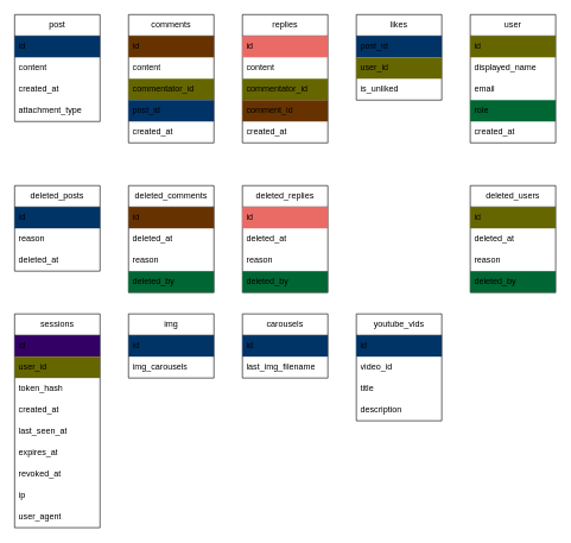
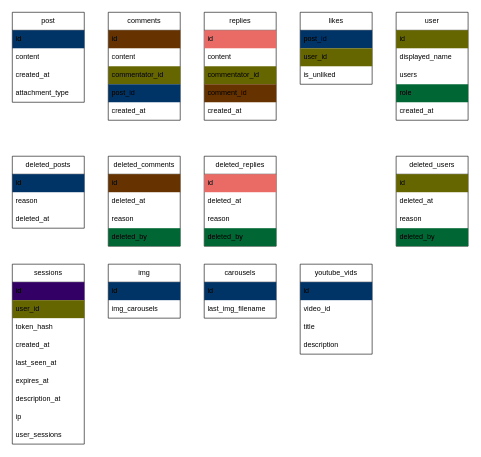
- <mxCell id="20" value="email" style="text;strokeColor=none;fillColor=none;align=left;verticalAlign=middle;spacingLeft=4;spacingRight=4;overflow=hidden;points=[[0,0.5],[1,0.5]];portConstraint=eastwest;rotatable=0;whiteSpace=wrap;html=1;" parent="17" vertex="1"><mxGeometry y="90" width="120" height="30" as="geometry" /></mxCell>
+ <mxCell id="20" value="users" style="text;strokeColor=none;fillColor=none;align=left;verticalAlign=middle;spacingLeft=4;spacingRight=4;overflow=hidden;points=[[0,0.5],[1,0.5]];portConstraint=eastwest;rotatable=0;whiteSpace=wrap;html=1;" parent="17" vertex="1"><mxGeometry y="90" width="120" height="30" as="geometry" /></mxCell>
- <mxCell id="55" value="revoked_at" style="text;strokeColor=none;fillColor=none;align=left;verticalAlign=middle;spacingLeft=4;spacingRight=4;overflow=hidden;points=[[0,0.5],[1,0.5]];portConstraint=eastwest;rotatable=0;whiteSpace=wrap;html=1;" parent="48" vertex="1"><mxGeometry y="210" width="120" height="30" as="geometry" /></mxCell>
+ <mxCell id="55" value="description_at" style="text;strokeColor=none;fillColor=none;align=left;verticalAlign=middle;spacingLeft=4;spacingRight=4;overflow=hidden;points=[[0,0.5],[1,0.5]];portConstraint=eastwest;rotatable=0;whiteSpace=wrap;html=1;" parent="48" vertex="1"><mxGeometry y="210" width="120" height="30" as="geometry" /></mxCell>
- <mxCell id="57" value="user_agent" style="text;strokeColor=none;fillColor=none;align=left;verticalAlign=middle;spacingLeft=4;spacingRight=4;overflow=hidden;points=[[0,0.5],[1,0.5]];portConstraint=eastwest;rotatable=0;whiteSpace=wrap;html=1;" parent="48" vertex="1"><mxGeometry y="270" width="120" height="30" as="geometry" /></mxCell>
+ <mxCell id="57" value="user_sessions" style="text;strokeColor=none;fillColor=none;align=left;verticalAlign=middle;spacingLeft=4;spacingRight=4;overflow=hidden;points=[[0,0.5],[1,0.5]];portConstraint=eastwest;rotatable=0;whiteSpace=wrap;html=1;" parent="48" vertex="1"><mxGeometry y="270" width="120" height="30" as="geometry" /></mxCell>
